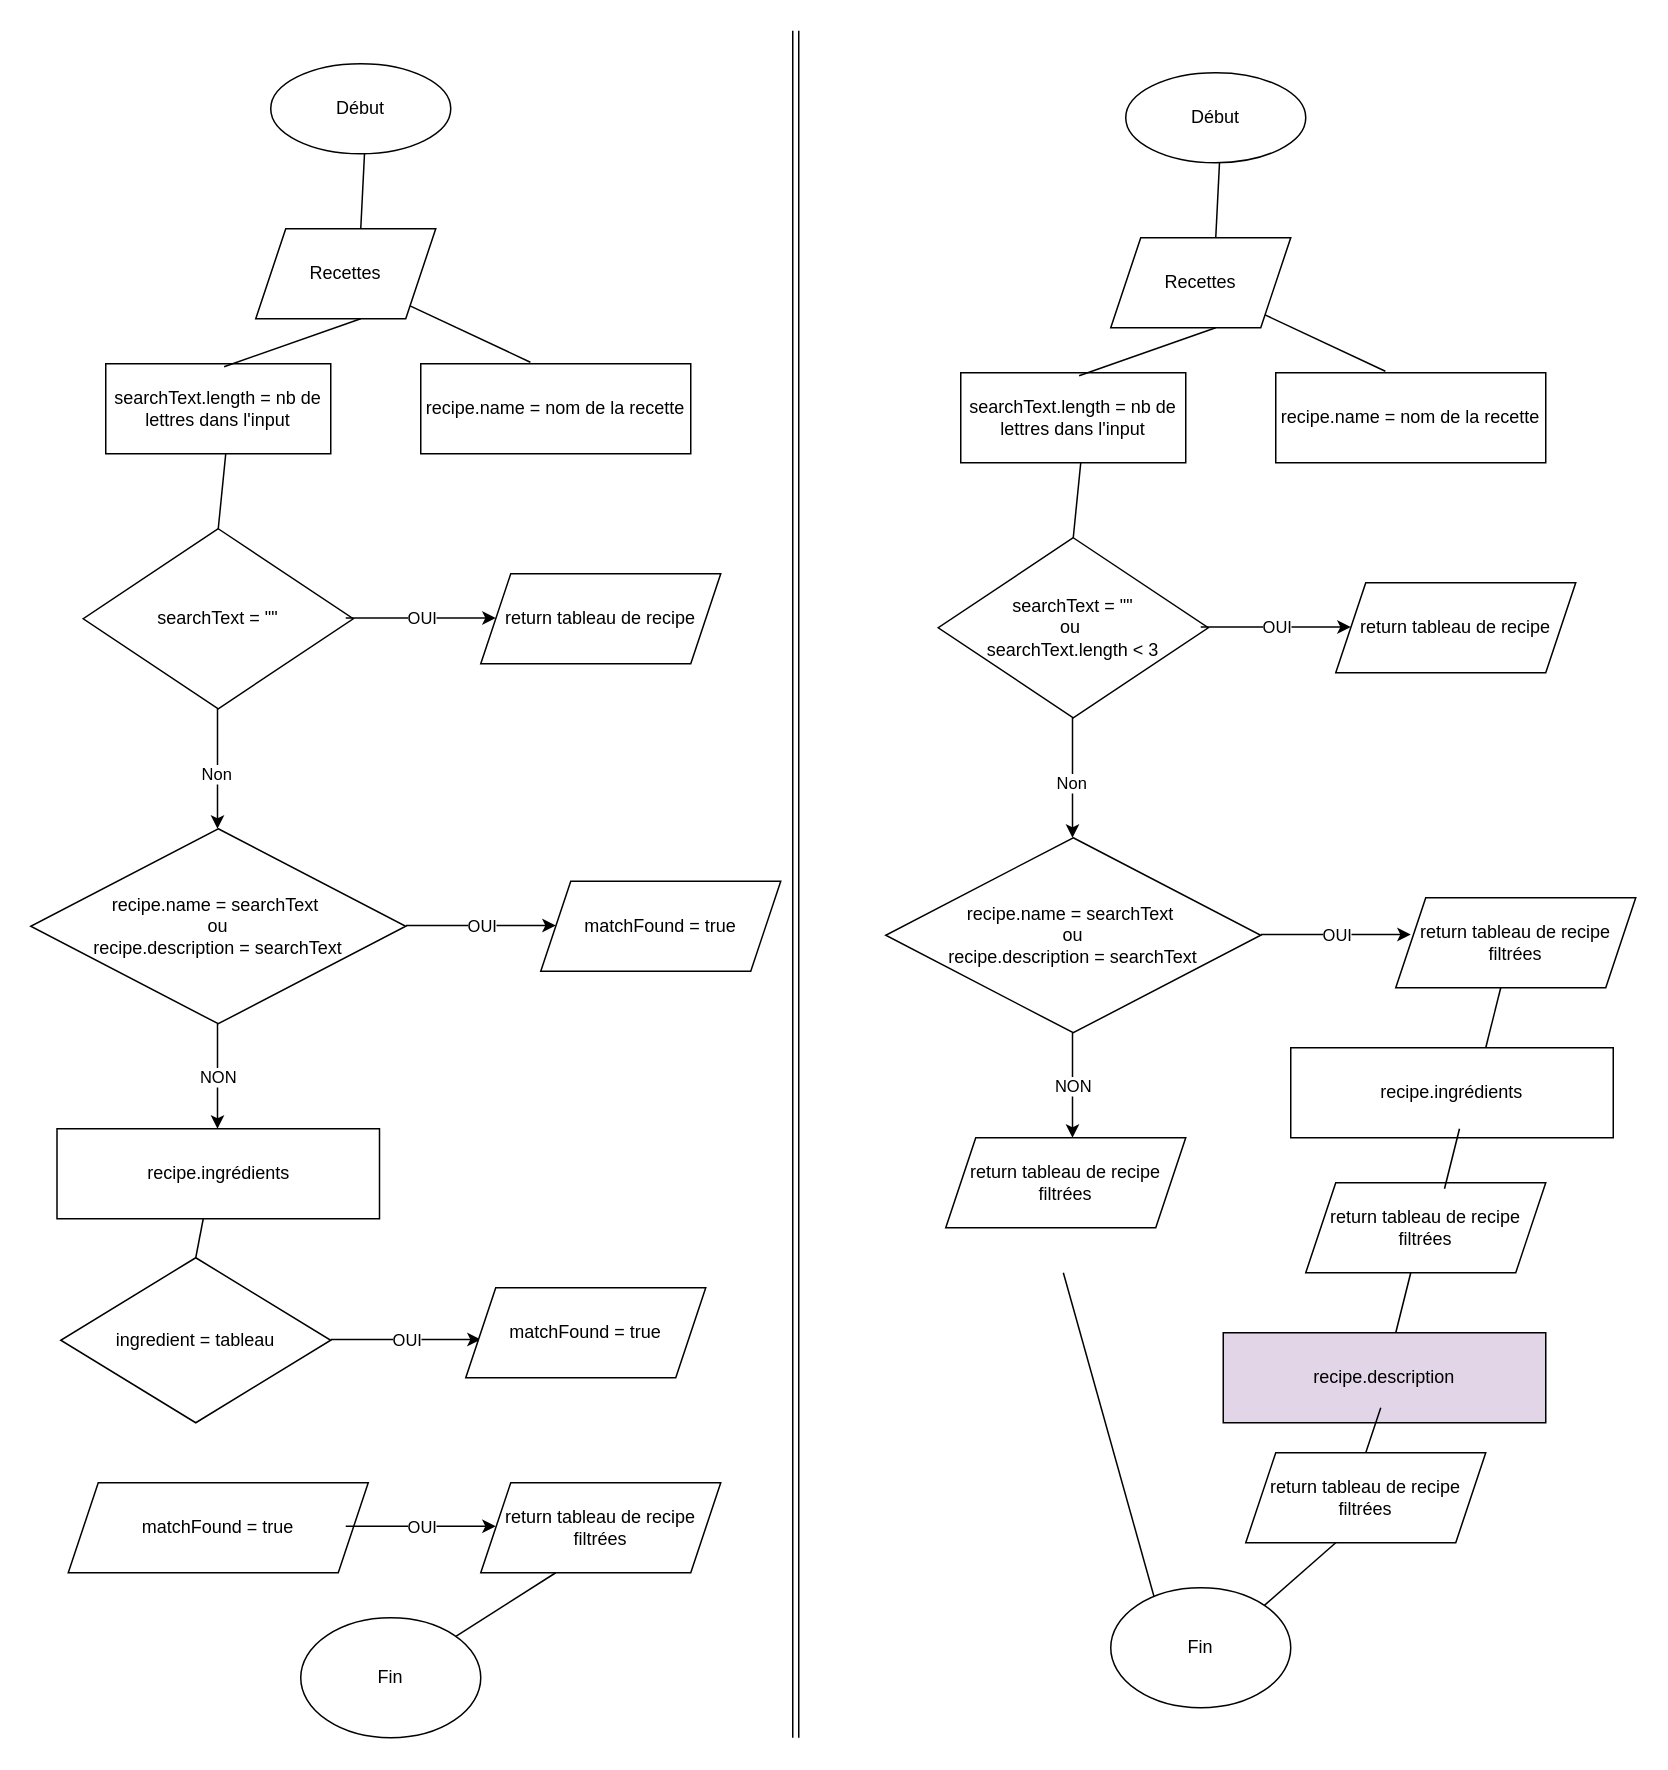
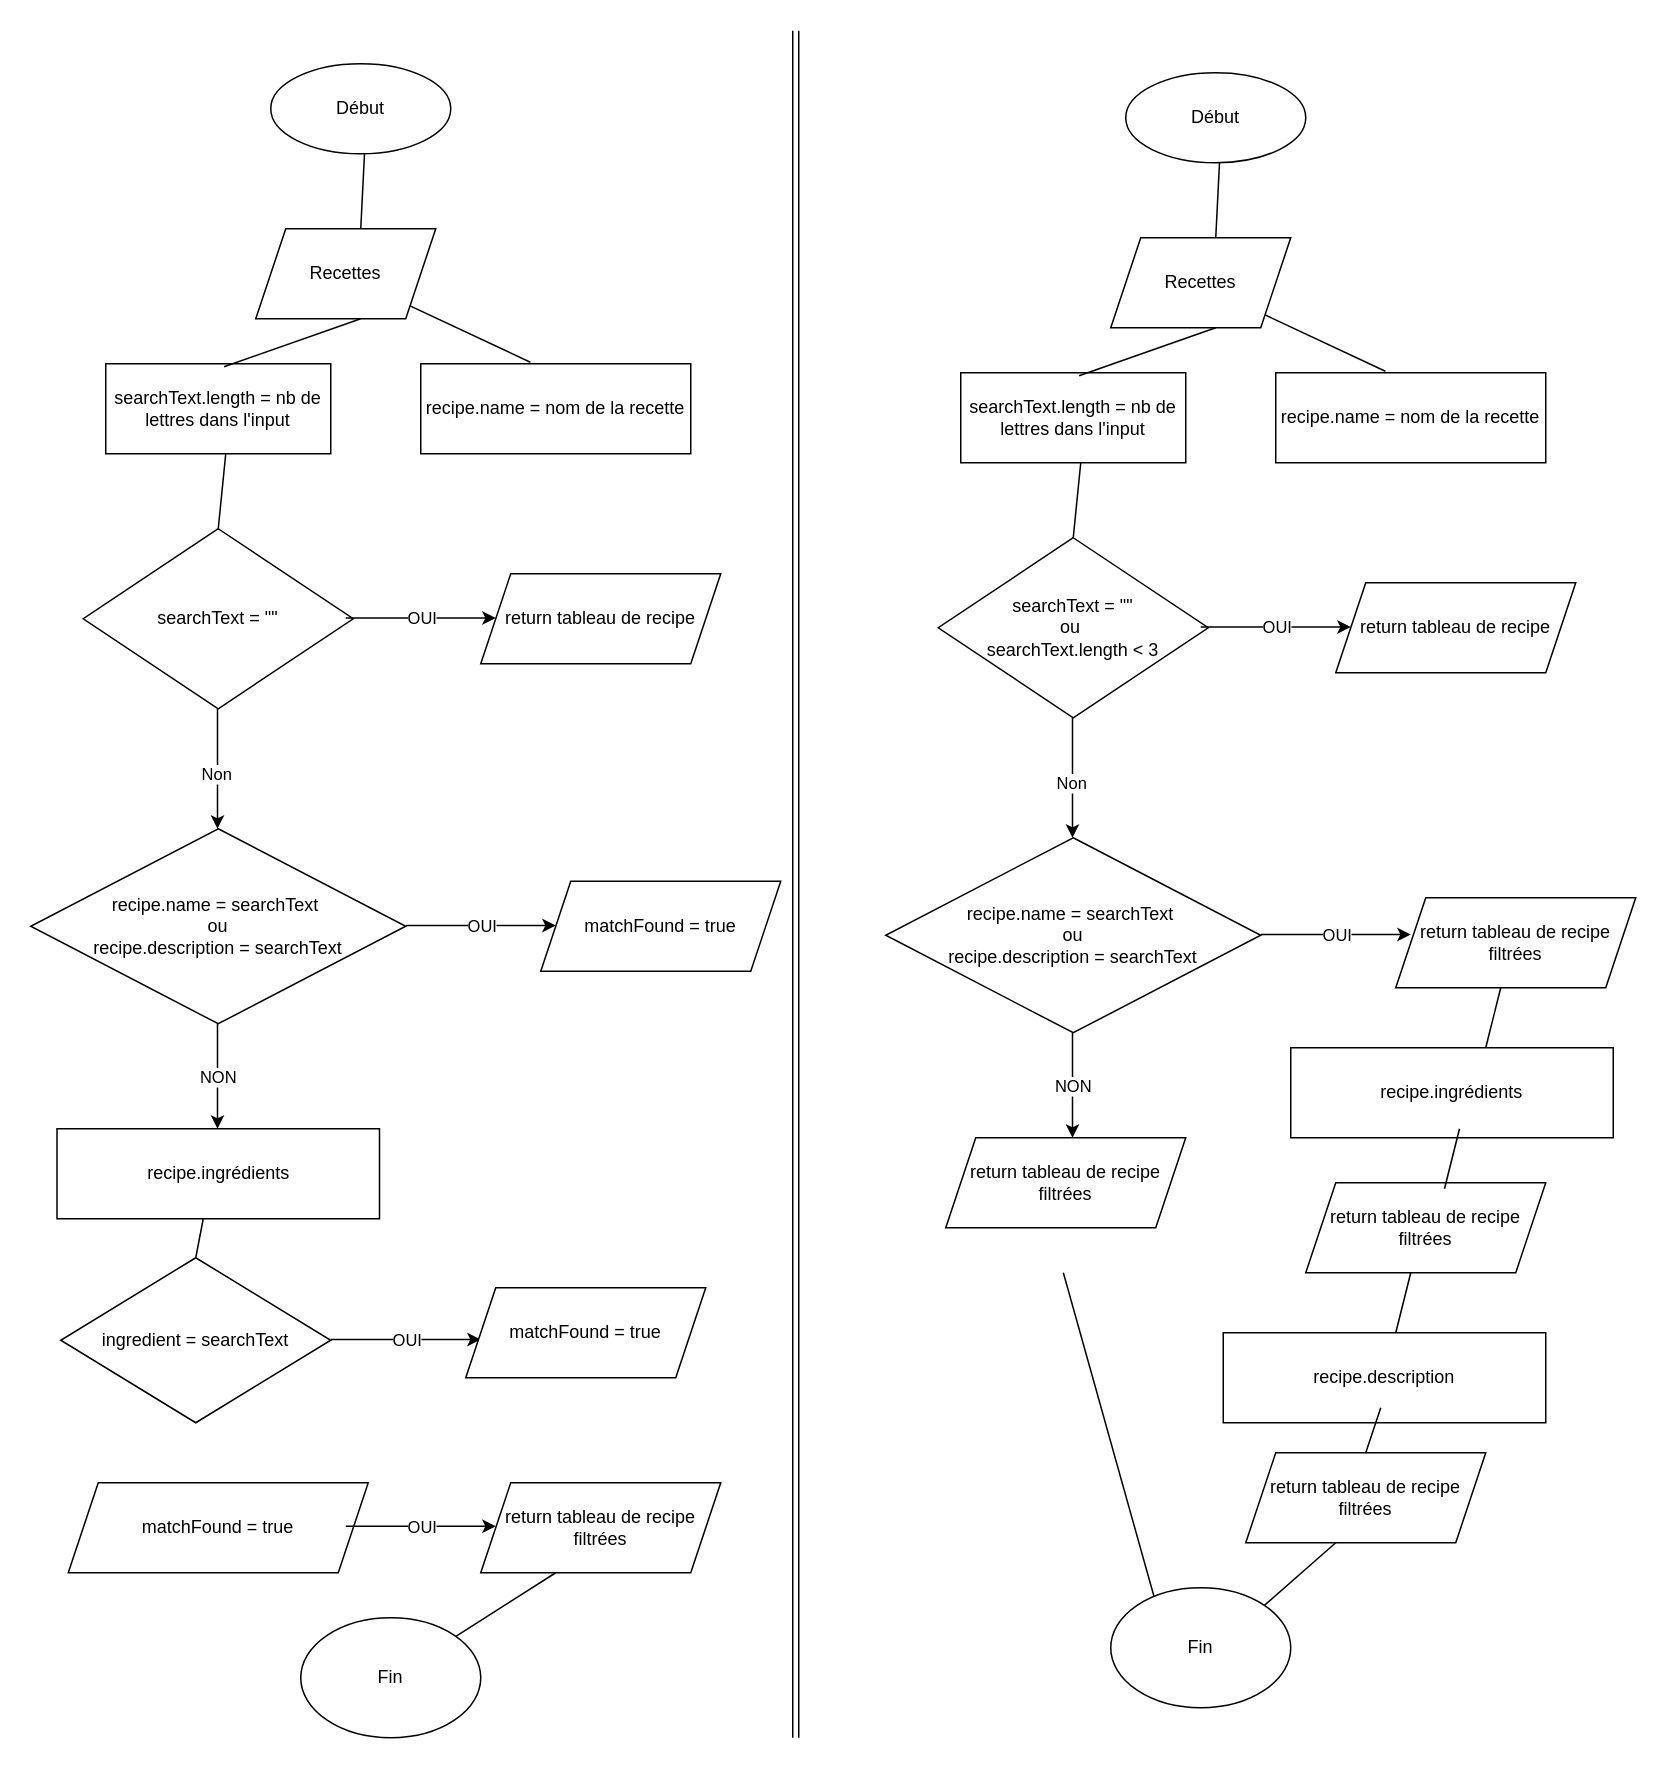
- <mxCell id="29" value="ingredient = tableau" style="rhombus;whiteSpace=wrap;html=1;" vertex="1" parent="1"><mxGeometry x="40" y="838" width="180" height="110" as="geometry" /></mxCell>
+ <mxCell id="29" value="ingredient = searchText" style="rhombus;whiteSpace=wrap;html=1;" vertex="1" parent="1"><mxGeometry x="40" y="838" width="180" height="110" as="geometry" /></mxCell>
- <mxCell id="69" value="recipe.description" style="rounded=0;whiteSpace=wrap;html=1;fillColor=#e1d5e7;" vertex="1" parent="1"><mxGeometry x="815" y="888" width="215" height="60" as="geometry" /></mxCell>
+ <mxCell id="69" value="recipe.description" style="rounded=0;whiteSpace=wrap;html=1;" vertex="1" parent="1"><mxGeometry x="815" y="888" width="215" height="60" as="geometry" /></mxCell>
